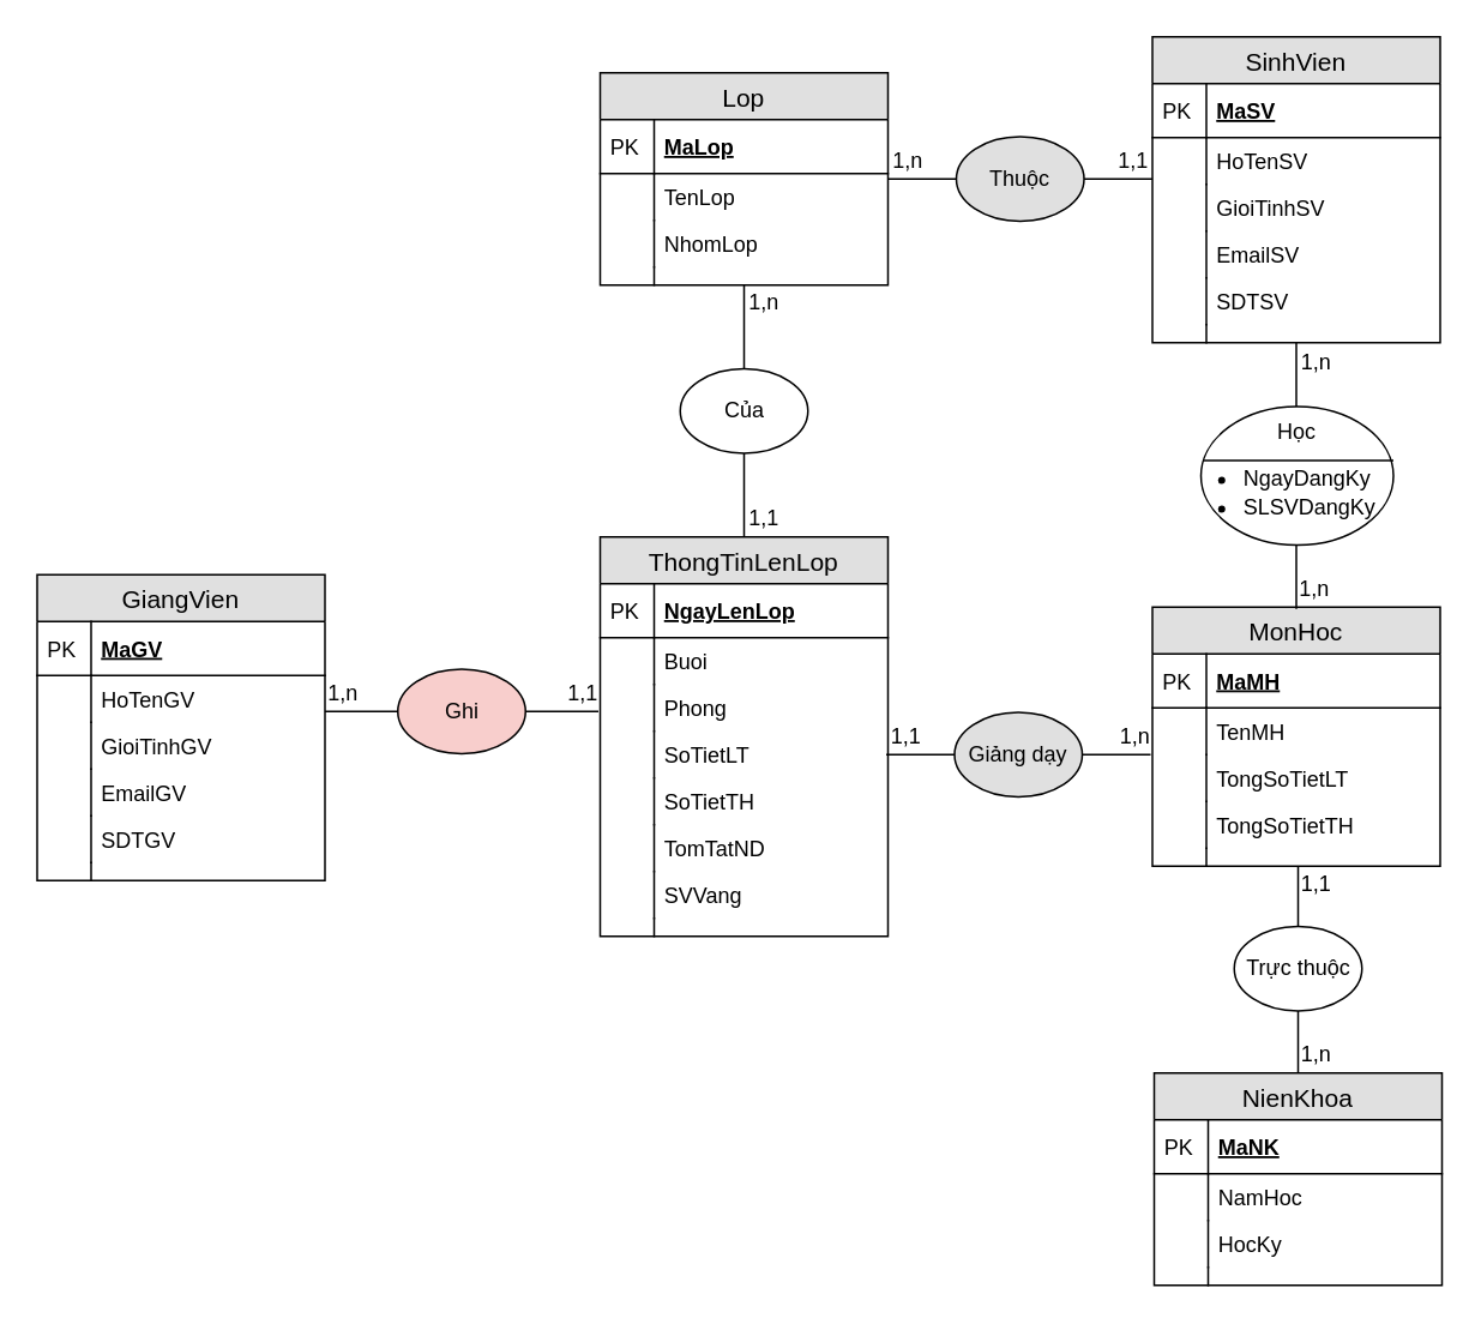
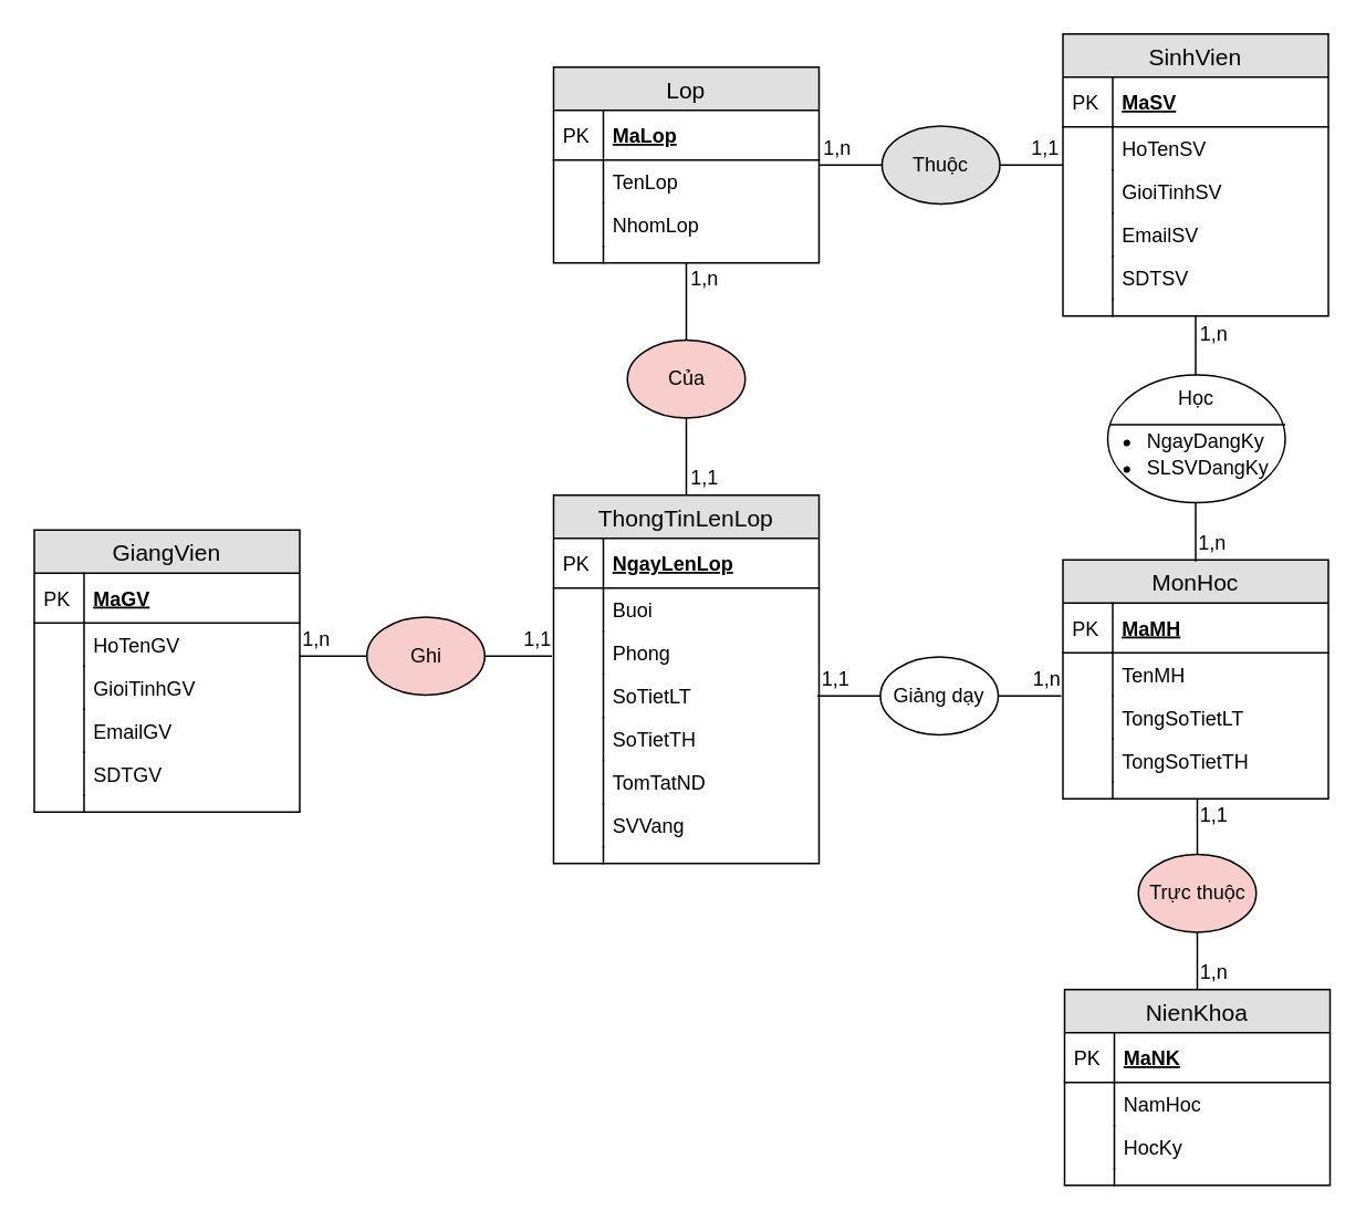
- <mxCell id="77" value="Của" style="ellipse;whiteSpace=wrap;html=1;" vertex="1" parent="1"><mxGeometry x="377.5" y="204.5" width="71" height="47" as="geometry" /></mxCell>
+ <mxCell id="77" value="Của" style="ellipse;whiteSpace=wrap;html=1;fillColor=#f8cecc;" vertex="1" parent="1"><mxGeometry x="377.5" y="204.5" width="71" height="47" as="geometry" /></mxCell>
- <mxCell id="81" value="Giảng dạy" style="ellipse;whiteSpace=wrap;html=1;fillColor=#e0e0e0;" vertex="1" parent="1"><mxGeometry x="530" y="395.5" width="71" height="47" as="geometry" /></mxCell>
+ <mxCell id="81" value="Giảng dạy" style="ellipse;whiteSpace=wrap;html=1;" vertex="1" parent="1"><mxGeometry x="530" y="395.5" width="71" height="47" as="geometry" /></mxCell>
- <mxCell id="83" value="Trực thuộc" style="ellipse;whiteSpace=wrap;html=1;" vertex="1" parent="1"><mxGeometry x="685.5" y="514.5" width="71" height="47" as="geometry" /></mxCell>
+ <mxCell id="83" value="Trực thuộc" style="ellipse;whiteSpace=wrap;html=1;fillColor=#f8cecc;" vertex="1" parent="1"><mxGeometry x="685.5" y="514.5" width="71" height="47" as="geometry" /></mxCell>
